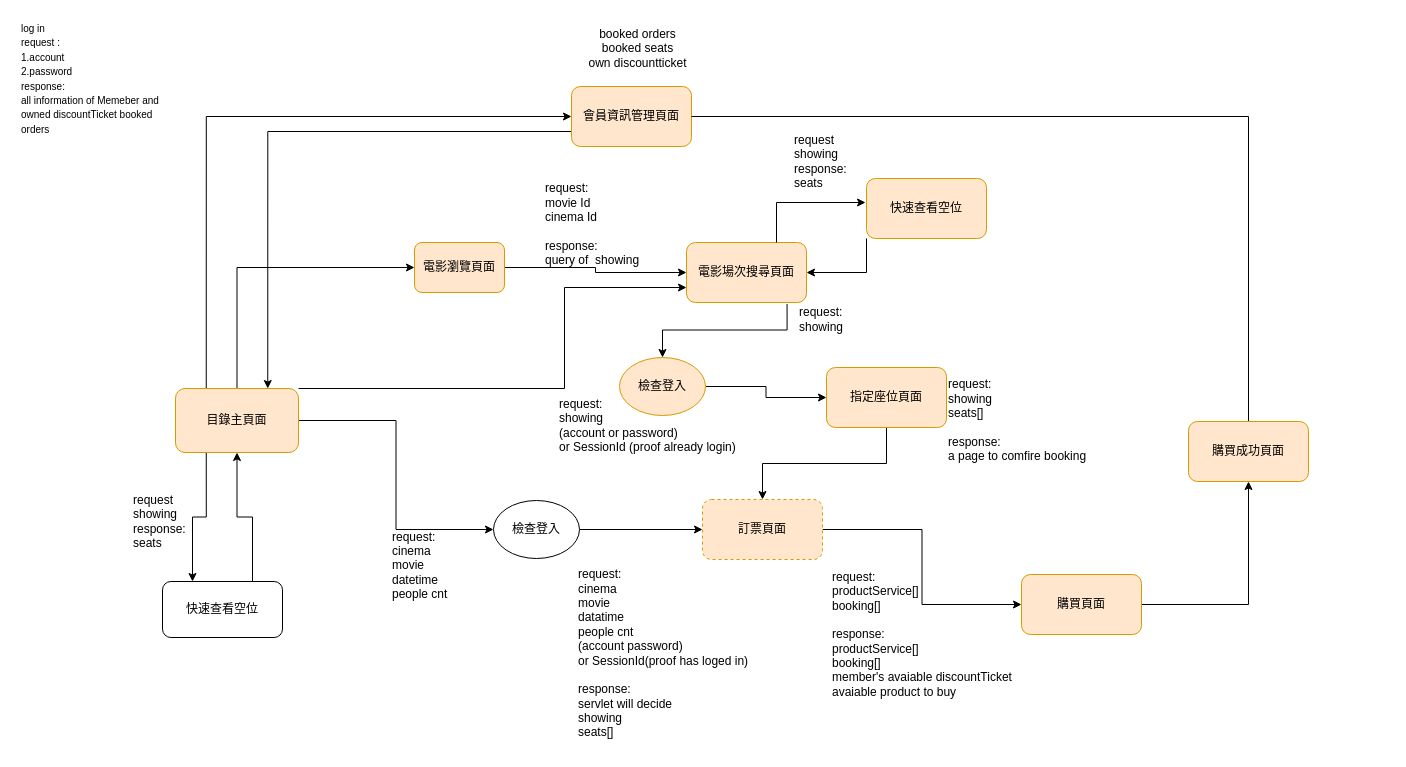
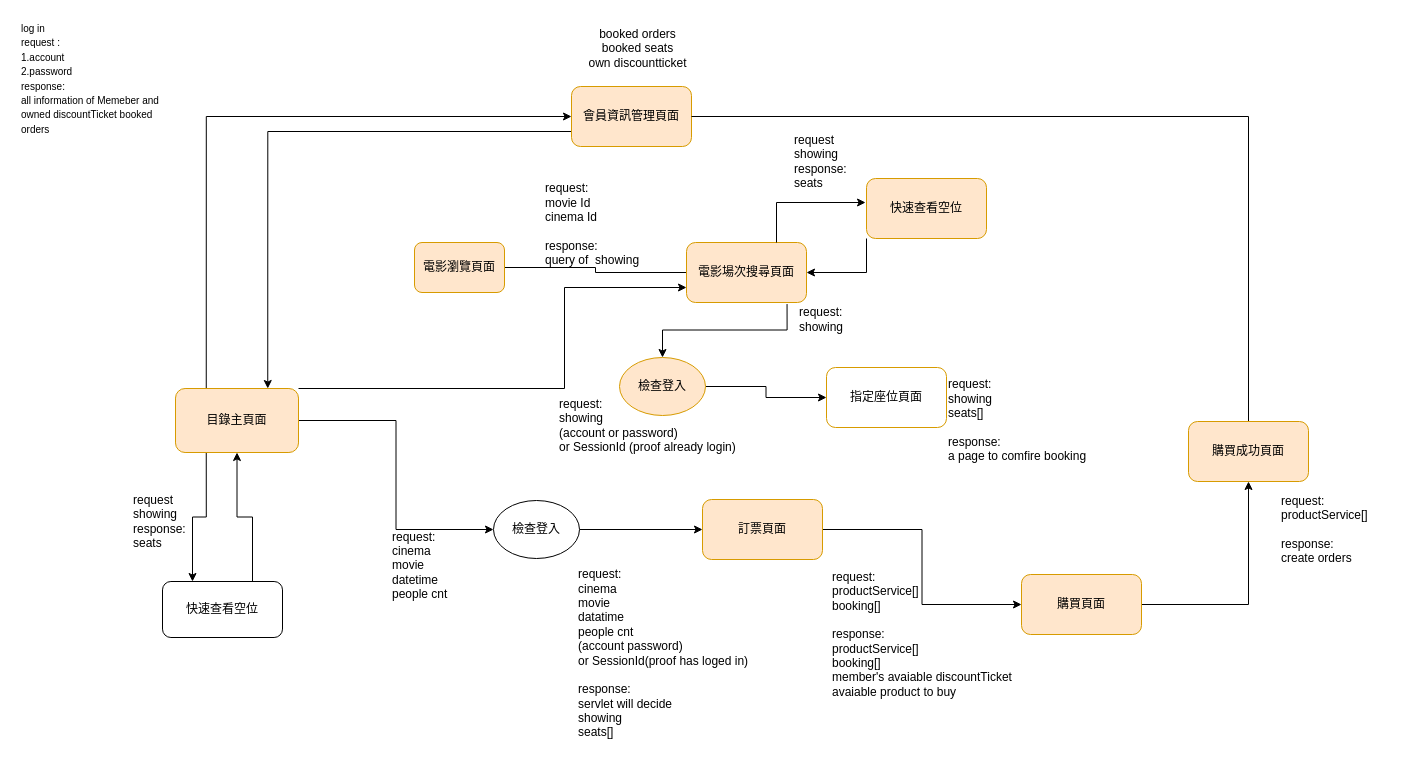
- <mxCell id="4" style="edgeStyle=orthogonalEdgeStyle;rounded=0;orthogonalLoop=1;jettySize=auto;html=1;exitX=0.5;exitY=0;exitDx=0;exitDy=0;entryX=0;entryY=0.5;entryDx=0;entryDy=0;" parent="1" source="7" target="13" edge="1"><mxGeometry relative="1" as="geometry" /></mxCell>
- <mxCell id="12" style="edgeStyle=orthogonalEdgeStyle;rounded=0;orthogonalLoop=1;jettySize=auto;html=1;exitX=1;exitY=0.5;exitDx=0;exitDy=0;" parent="1" source="13" target="15" edge="1"><mxGeometry relative="1" as="geometry" /></mxCell>
+ <mxCell id="12" style="edgeStyle=orthogonalEdgeStyle;rounded=0;orthogonalLoop=1;jettySize=auto;html=1;exitX=1;exitY=0.5;exitDx=0;exitDy=0;endArrow=none;" parent="1" source="13" target="15" edge="1"><mxGeometry relative="1" as="geometry" /></mxCell>
- <mxCell id="17" value="指定座位頁面" style="rounded=1;whiteSpace=wrap;html=1;fillColor=#ffe6cc;strokeColor=#d79b00;" parent="1" vertex="1"><mxGeometry x="826" y="367" width="120" height="60" as="geometry" /></mxCell>
+ <mxCell id="17" value="指定座位頁面" style="rounded=1;whiteSpace=wrap;html=1;fillColor=#ffffff;strokeColor=#d79b00;" parent="1" vertex="1"><mxGeometry x="826" y="367" width="120" height="60" as="geometry" /></mxCell>
- <mxCell id="16" style="edgeStyle=orthogonalEdgeStyle;rounded=0;orthogonalLoop=1;jettySize=auto;html=1;exitX=0.5;exitY=1;exitDx=0;exitDy=0;entryX=0.5;entryY=0;entryDx=0;entryDy=0;" parent="1" source="17" target="21" edge="1"><mxGeometry relative="1" as="geometry" /></mxCell>
- <mxCell id="21" value="訂票頁面" style="rounded=1;whiteSpace=wrap;html=1;fillColor=#ffe6cc;strokeColor=#d79b00;dashed=1;" parent="1" vertex="1"><mxGeometry x="702" y="499" width="120" height="60" as="geometry" /></mxCell>
+ <mxCell id="21" value="訂票頁面" style="rounded=1;whiteSpace=wrap;html=1;fillColor=#ffe6cc;strokeColor=#d79b00;" parent="1" vertex="1"><mxGeometry x="702" y="499" width="120" height="60" as="geometry" /></mxCell>
+ <mxCell id="42" value="request:&lt;br&gt;productService[]&lt;br&gt;&lt;br&gt;response:&lt;br&gt;create orders&amp;nbsp;" style="text;html=1;align=left;verticalAlign=middle;resizable=0;points=[];autosize=1;strokeColor=none;fillColor=none;" parent="1" vertex="1"><mxGeometry x="1279" y="487" width="105" height="84" as="geometry" /></mxCell>
